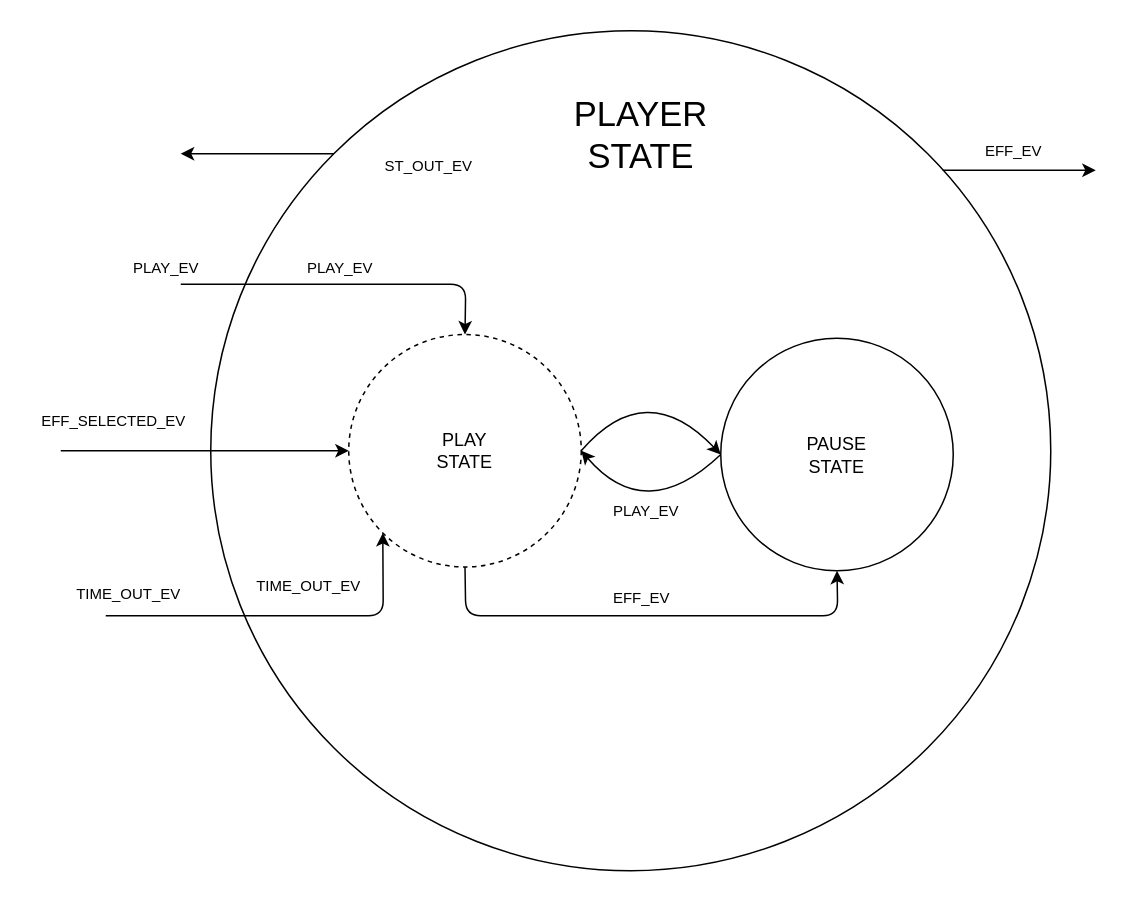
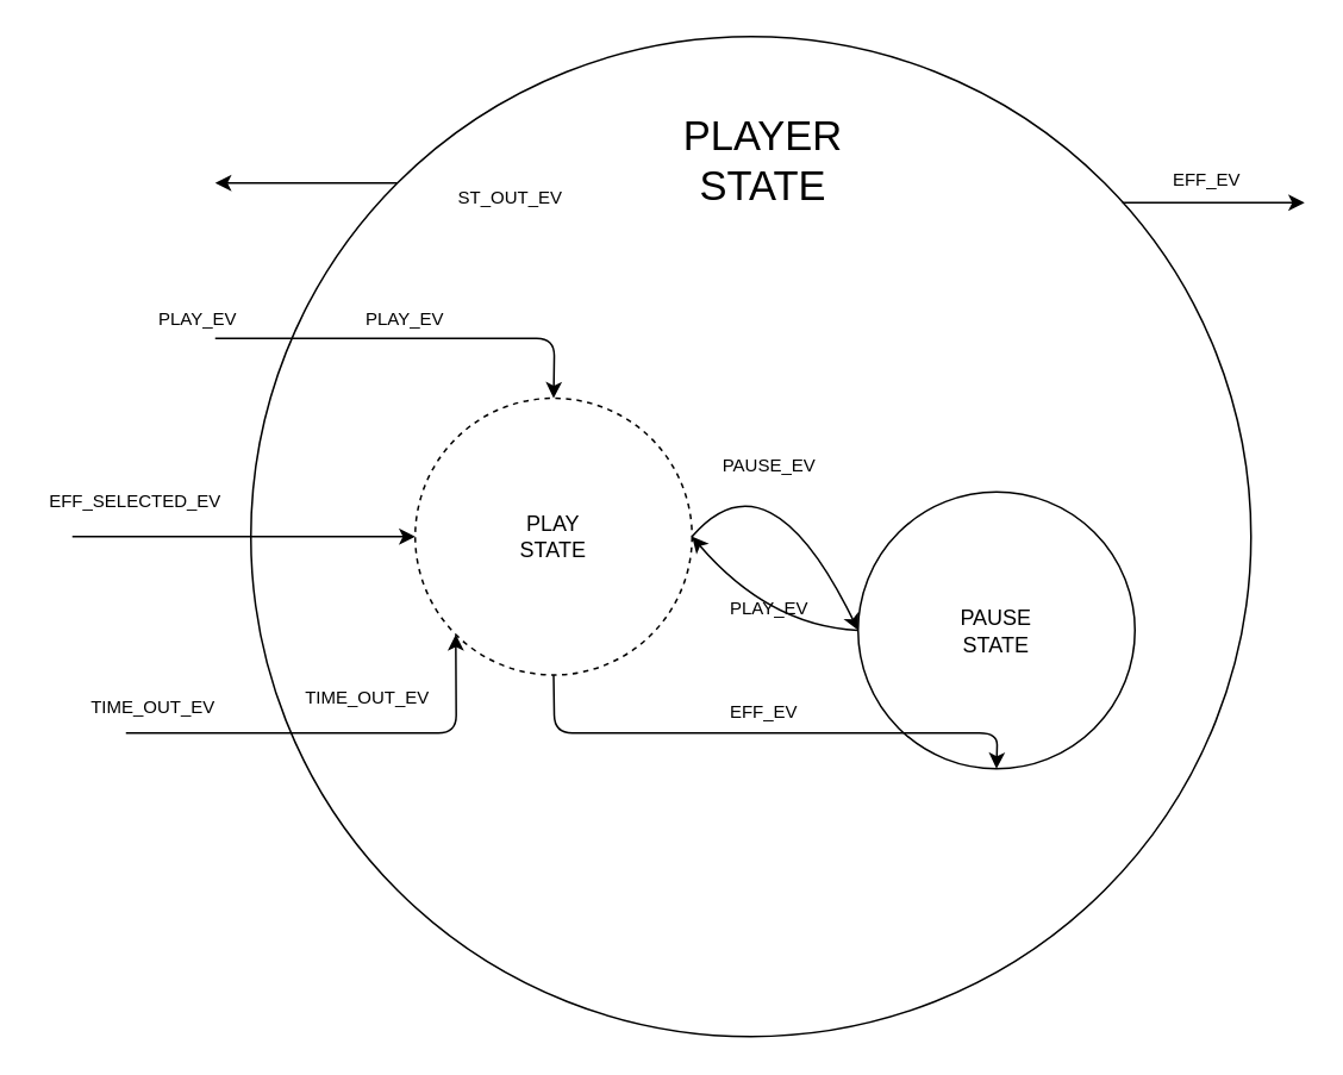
+ <mxCell id="10" value="&lt;span style=&quot;font-size: 10px&quot;&gt;PAUSE_EV&lt;/span&gt;" style="text;html=1;align=center;verticalAlign=middle;resizable=0;points=[];autosize=1;" vertex="1" parent="1"><mxGeometry x="395" y="250" width="70" height="20" as="geometry" /></mxCell>
- <mxCell id="5" value="PAUSE&lt;br&gt;STATE" style="ellipse;whiteSpace=wrap;html=1;aspect=fixed;" vertex="1" parent="1"><mxGeometry x="480" y="225" width="155" height="155" as="geometry" /></mxCell>
+ <mxCell id="5" value="PAUSE&lt;br&gt;STATE" style="ellipse;whiteSpace=wrap;html=1;aspect=fixed;" vertex="1" parent="1"><mxGeometry x="480" y="275" width="155" height="155" as="geometry" /></mxCell>
